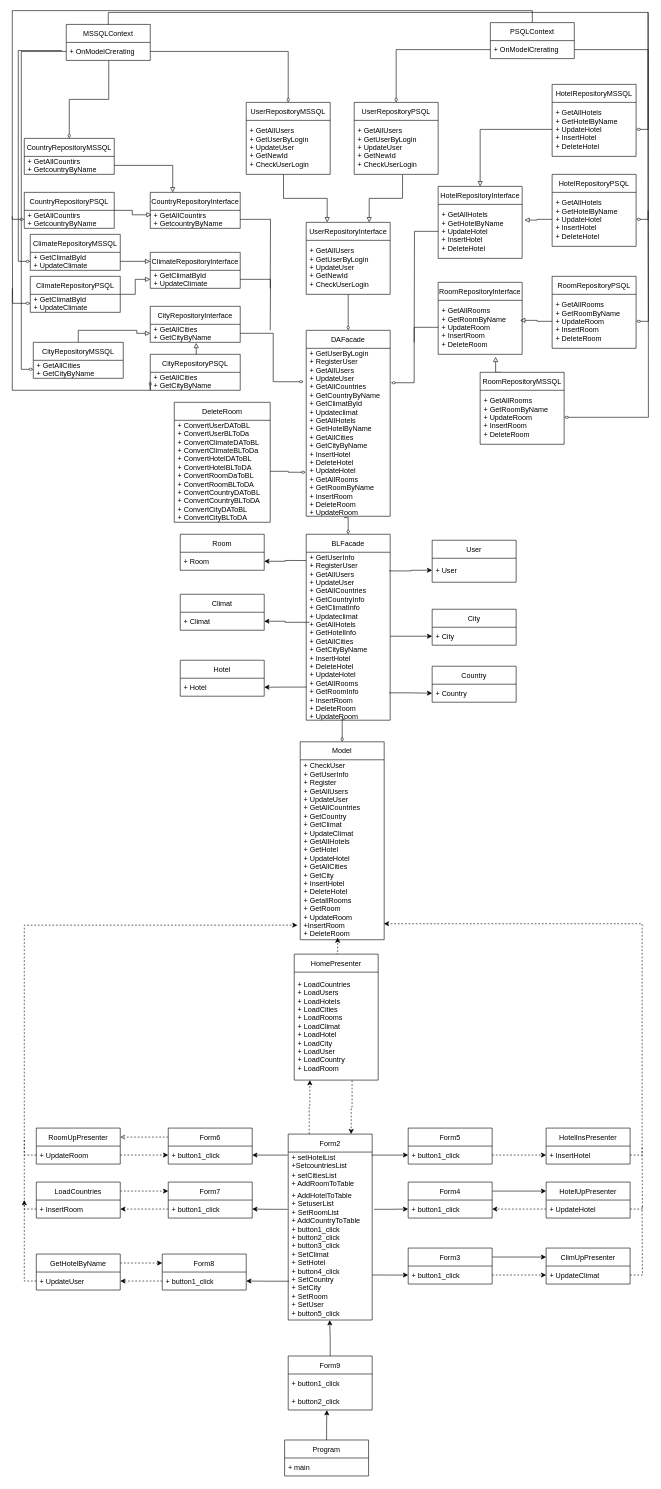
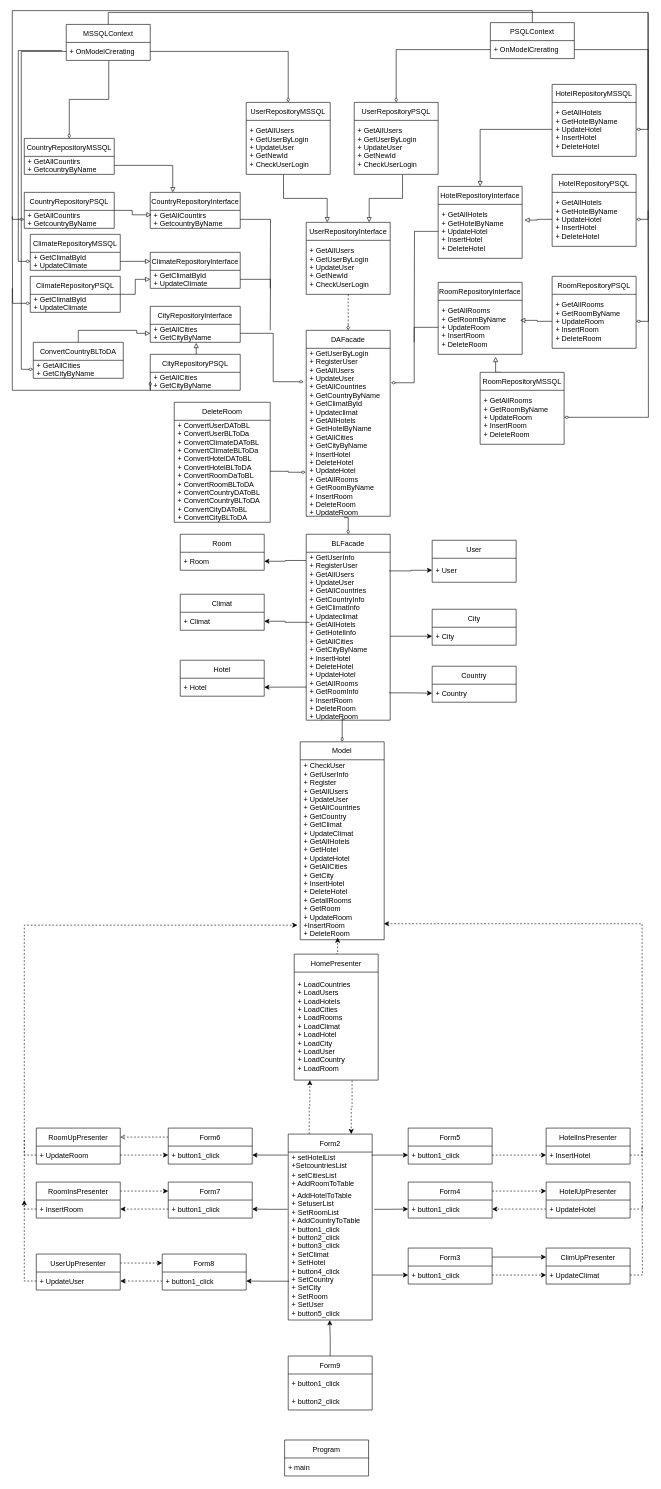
- <mxCell id="88" style="edgeStyle=orthogonalEdgeStyle;rounded=0;orthogonalLoop=1;jettySize=auto;html=1;exitX=0.5;exitY=1;exitDx=0;exitDy=0;entryX=0.5;entryY=0;entryDx=0;entryDy=0;endArrow=diamondThin;endFill=0;" edge="1" parent="1" source="92" target="89"><mxGeometry relative="1" as="geometry" /></mxCell>
+ <mxCell id="88" style="edgeStyle=orthogonalEdgeStyle;rounded=0;orthogonalLoop=1;jettySize=auto;html=1;exitX=0.5;exitY=1;exitDx=0;exitDy=0;entryX=0.5;entryY=0;entryDx=0;entryDy=0;endArrow=diamondThin;endFill=0;dashed=1;" edge="1" parent="1" source="92" target="89"><mxGeometry relative="1" as="geometry" /></mxCell>
- <mxCell id="125" value="CityRepositoryMSSQL" style="swimlane;fontStyle=0;childLayout=stackLayout;horizontal=1;startSize=30;horizontalStack=0;resizeParent=1;resizeParentMax=0;resizeLast=0;collapsible=1;marginBottom=0;" vertex="1" parent="1"><mxGeometry x="55" y="570" width="150" height="60" as="geometry" /></mxCell>
+ <mxCell id="125" value="ConvertCountryBLToDA" style="swimlane;fontStyle=0;childLayout=stackLayout;horizontal=1;startSize=30;horizontalStack=0;resizeParent=1;resizeParentMax=0;resizeLast=0;collapsible=1;marginBottom=0;" vertex="1" parent="1"><mxGeometry x="55" y="570" width="150" height="60" as="geometry" /></mxCell>
- <mxCell id="17" style="edgeStyle=orthogonalEdgeStyle;rounded=0;orthogonalLoop=1;jettySize=auto;html=1;exitX=1;exitY=0.25;exitDx=0;exitDy=0;entryX=0;entryY=0.25;entryDx=0;entryDy=0;dashed=0;" edge="1" parent="1" source="18" target="43"><mxGeometry relative="1" as="geometry" /></mxCell>
+ <mxCell id="17" style="edgeStyle=orthogonalEdgeStyle;rounded=0;orthogonalLoop=1;jettySize=auto;html=1;exitX=1;exitY=0.25;exitDx=0;exitDy=0;entryX=0;entryY=0.25;entryDx=0;entryDy=0;dashed=1;" edge="1" parent="1" source="18" target="43"><mxGeometry relative="1" as="geometry" /></mxCell>
- <mxCell id="54" value="LoadCountries" style="swimlane;fontStyle=0;childLayout=stackLayout;horizontal=1;startSize=30;horizontalStack=0;resizeParent=1;resizeParentMax=0;resizeLast=0;collapsible=1;marginBottom=0;" vertex="1" parent="1"><mxGeometry x="60" y="1970" width="140" height="60" as="geometry" /></mxCell>
+ <mxCell id="54" value="RoomInsPresenter" style="swimlane;fontStyle=0;childLayout=stackLayout;horizontal=1;startSize=30;horizontalStack=0;resizeParent=1;resizeParentMax=0;resizeLast=0;collapsible=1;marginBottom=0;" vertex="1" parent="1"><mxGeometry x="60" y="1970" width="140" height="60" as="geometry" /></mxCell>
- <mxCell id="58" value="GetHotelByName" style="swimlane;fontStyle=0;childLayout=stackLayout;horizontal=1;startSize=30;horizontalStack=0;resizeParent=1;resizeParentMax=0;resizeLast=0;collapsible=1;marginBottom=0;" vertex="1" parent="1"><mxGeometry x="60" y="2090" width="140" height="60" as="geometry" /></mxCell>
+ <mxCell id="58" value="UserUpPresenter" style="swimlane;fontStyle=0;childLayout=stackLayout;horizontal=1;startSize=30;horizontalStack=0;resizeParent=1;resizeParentMax=0;resizeLast=0;collapsible=1;marginBottom=0;" vertex="1" parent="1"><mxGeometry x="60" y="2090" width="140" height="60" as="geometry" /></mxCell>
- <mxCell id="2" style="edgeStyle=orthogonalEdgeStyle;rounded=0;orthogonalLoop=1;jettySize=auto;html=1;exitX=0.5;exitY=0;exitDx=0;exitDy=0;entryX=0.46;entryY=1.007;entryDx=0;entryDy=0;entryPerimeter=0;" edge="1" parent="1" source="3" target="8"><mxGeometry relative="1" as="geometry" /></mxCell>
